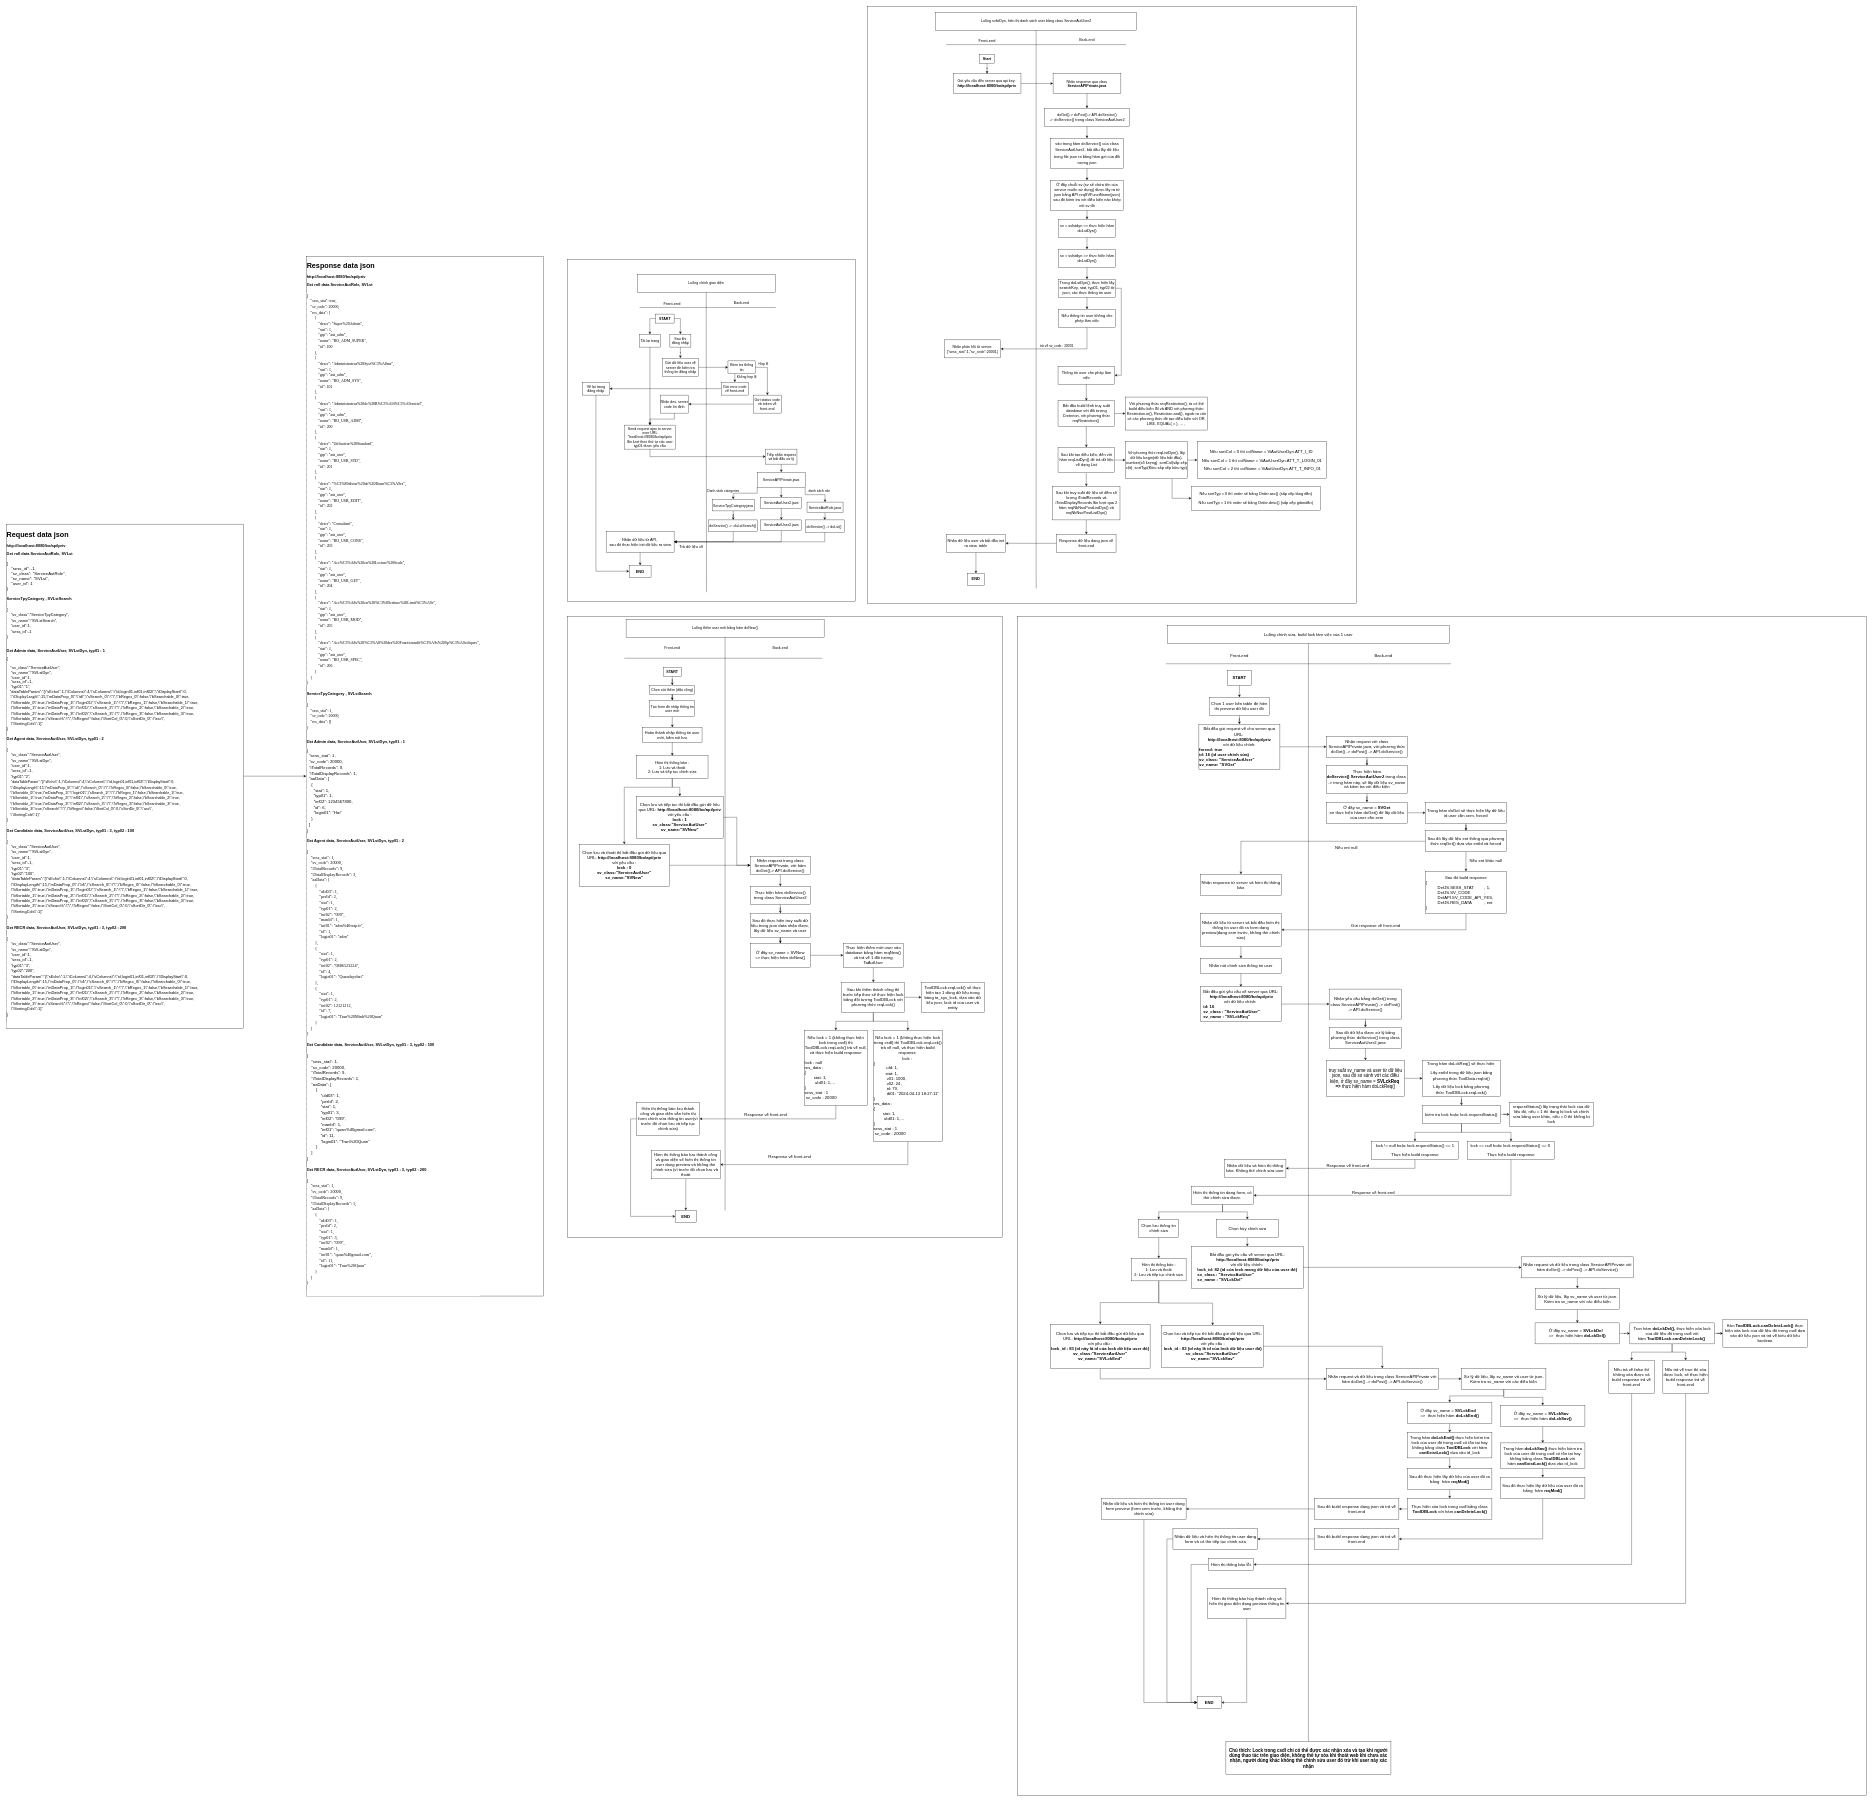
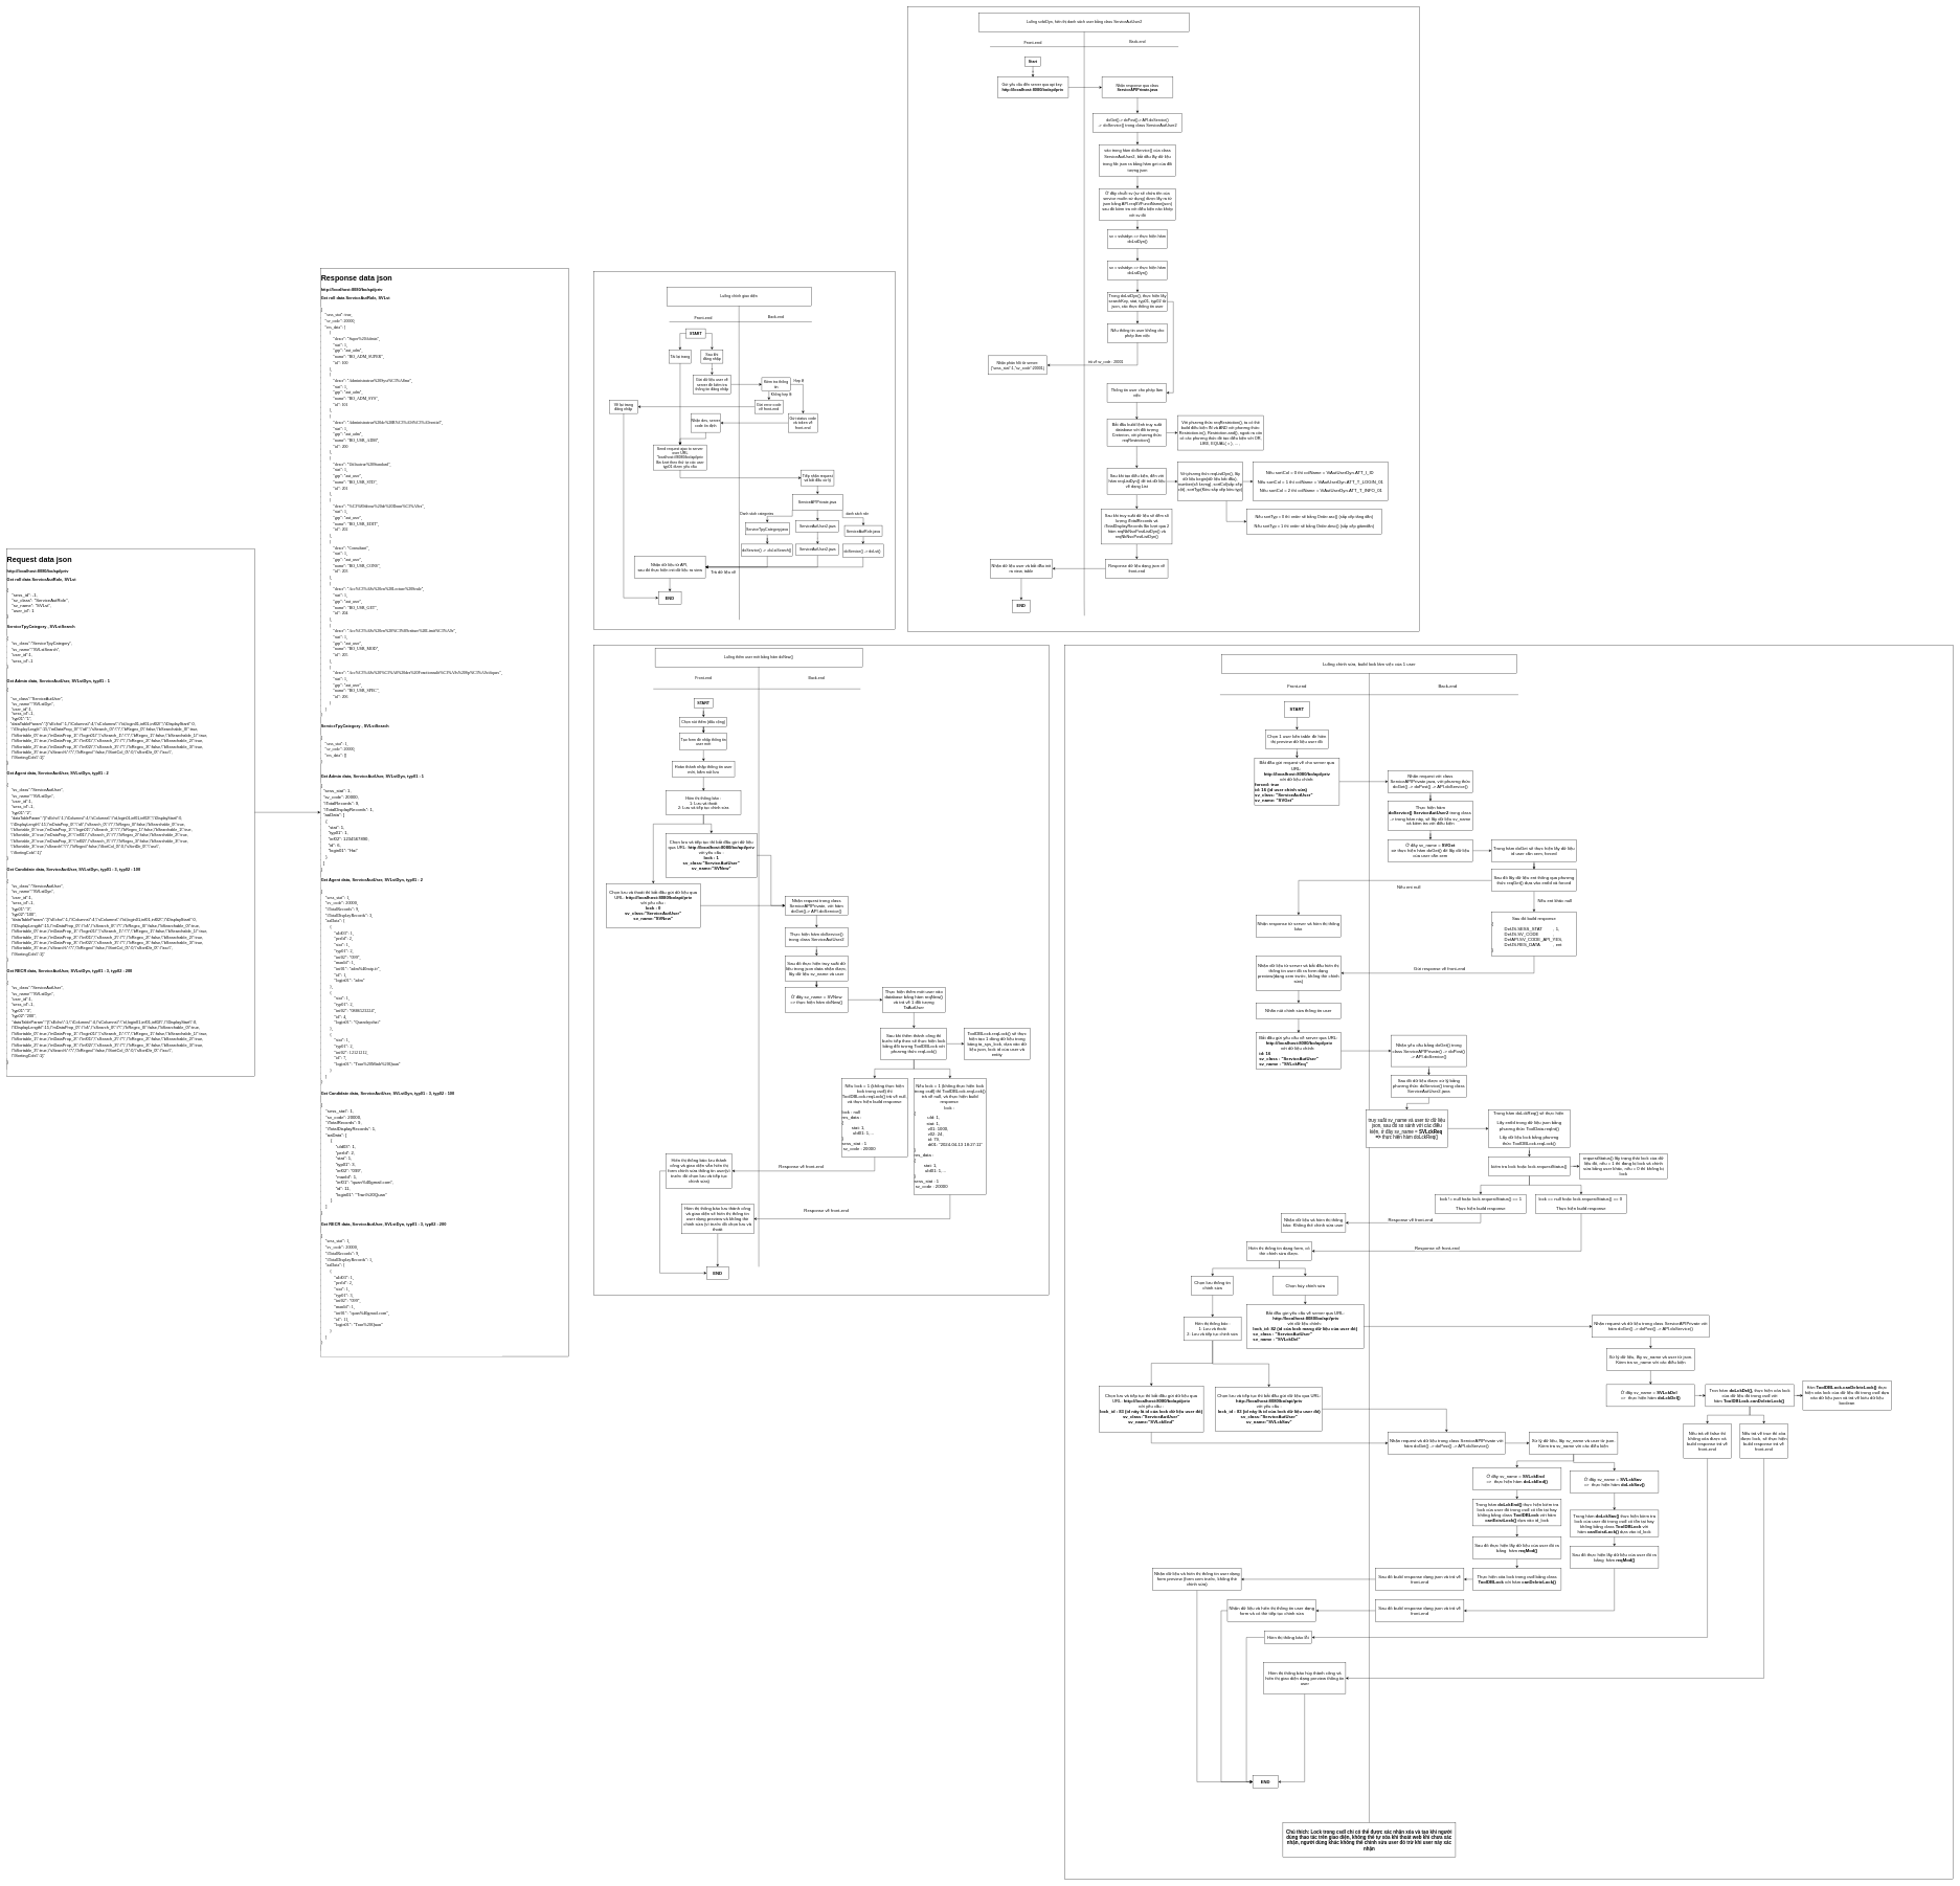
- <mxCell id="201" value="&lt;div style=&quot;font-size: 15px;&quot;&gt;&lt;font style=&quot;font-size: 15px;&quot;&gt;truy suất sv_name và user từ dữ liệu json, sau đó so sánh với các điều kiện, ở đây sv_name =&amp;nbsp;&lt;b style=&quot;background-color: initial; text-align: left;&quot;&gt;SVLckReq&amp;nbsp;&lt;/b&gt;&lt;/font&gt;&lt;/div&gt;&lt;div style=&quot;font-size: 15px;&quot;&gt;&lt;font style=&quot;font-size: 15px;&quot;&gt;&lt;b style=&quot;background-color: initial; text-align: left;&quot;&gt;=&amp;gt; &lt;/b&gt;&lt;span style=&quot;background-color: initial; text-align: left;&quot;&gt;thực hiện hàm&amp;nbsp;&lt;/span&gt;&lt;span style=&quot;white-space: pre; background-color: rgb(255, 255, 255);&quot;&gt;&lt;font style=&quot;font-size: 15px;&quot; face=&quot;Helvetica&quot;&gt;doLckReq()&lt;/font&gt;&lt;/span&gt;&lt;/font&gt;&lt;/div&gt;" style="rounded=0;whiteSpace=wrap;html=1;align=center;" vertex="1" parent="160"><mxGeometry x="1030" y="1480" width="260" height="120" as="geometry" /></mxCell>
+ <mxCell id="201" value="&lt;div style=&quot;font-size: 15px;&quot;&gt;&lt;font style=&quot;font-size: 15px;&quot;&gt;truy suất sv_name và user từ dữ liệu json, sau đó so sánh với các điều kiện, ở đây sv_name =&amp;nbsp;&lt;b style=&quot;background-color: initial; text-align: left;&quot;&gt;SVLckReq&amp;nbsp;&lt;/b&gt;&lt;/font&gt;&lt;/div&gt;&lt;div style=&quot;font-size: 15px;&quot;&gt;&lt;font style=&quot;font-size: 15px;&quot;&gt;&lt;b style=&quot;background-color: initial; text-align: left;&quot;&gt;=&amp;gt; &lt;/b&gt;&lt;span style=&quot;background-color: initial; text-align: left;&quot;&gt;thực hiện hàm&amp;nbsp;&lt;/span&gt;&lt;span style=&quot;white-space: pre; background-color: rgb(255, 255, 255);&quot;&gt;&lt;font style=&quot;font-size: 15px;&quot; face=&quot;Helvetica&quot;&gt;doLckReq()&lt;/font&gt;&lt;/span&gt;&lt;/font&gt;&lt;/div&gt;" style="rounded=0;whiteSpace=wrap;html=1;align=center;" vertex="1" parent="160"><mxGeometry x="960" y="1480" width="260" height="120" as="geometry" /></mxCell>
